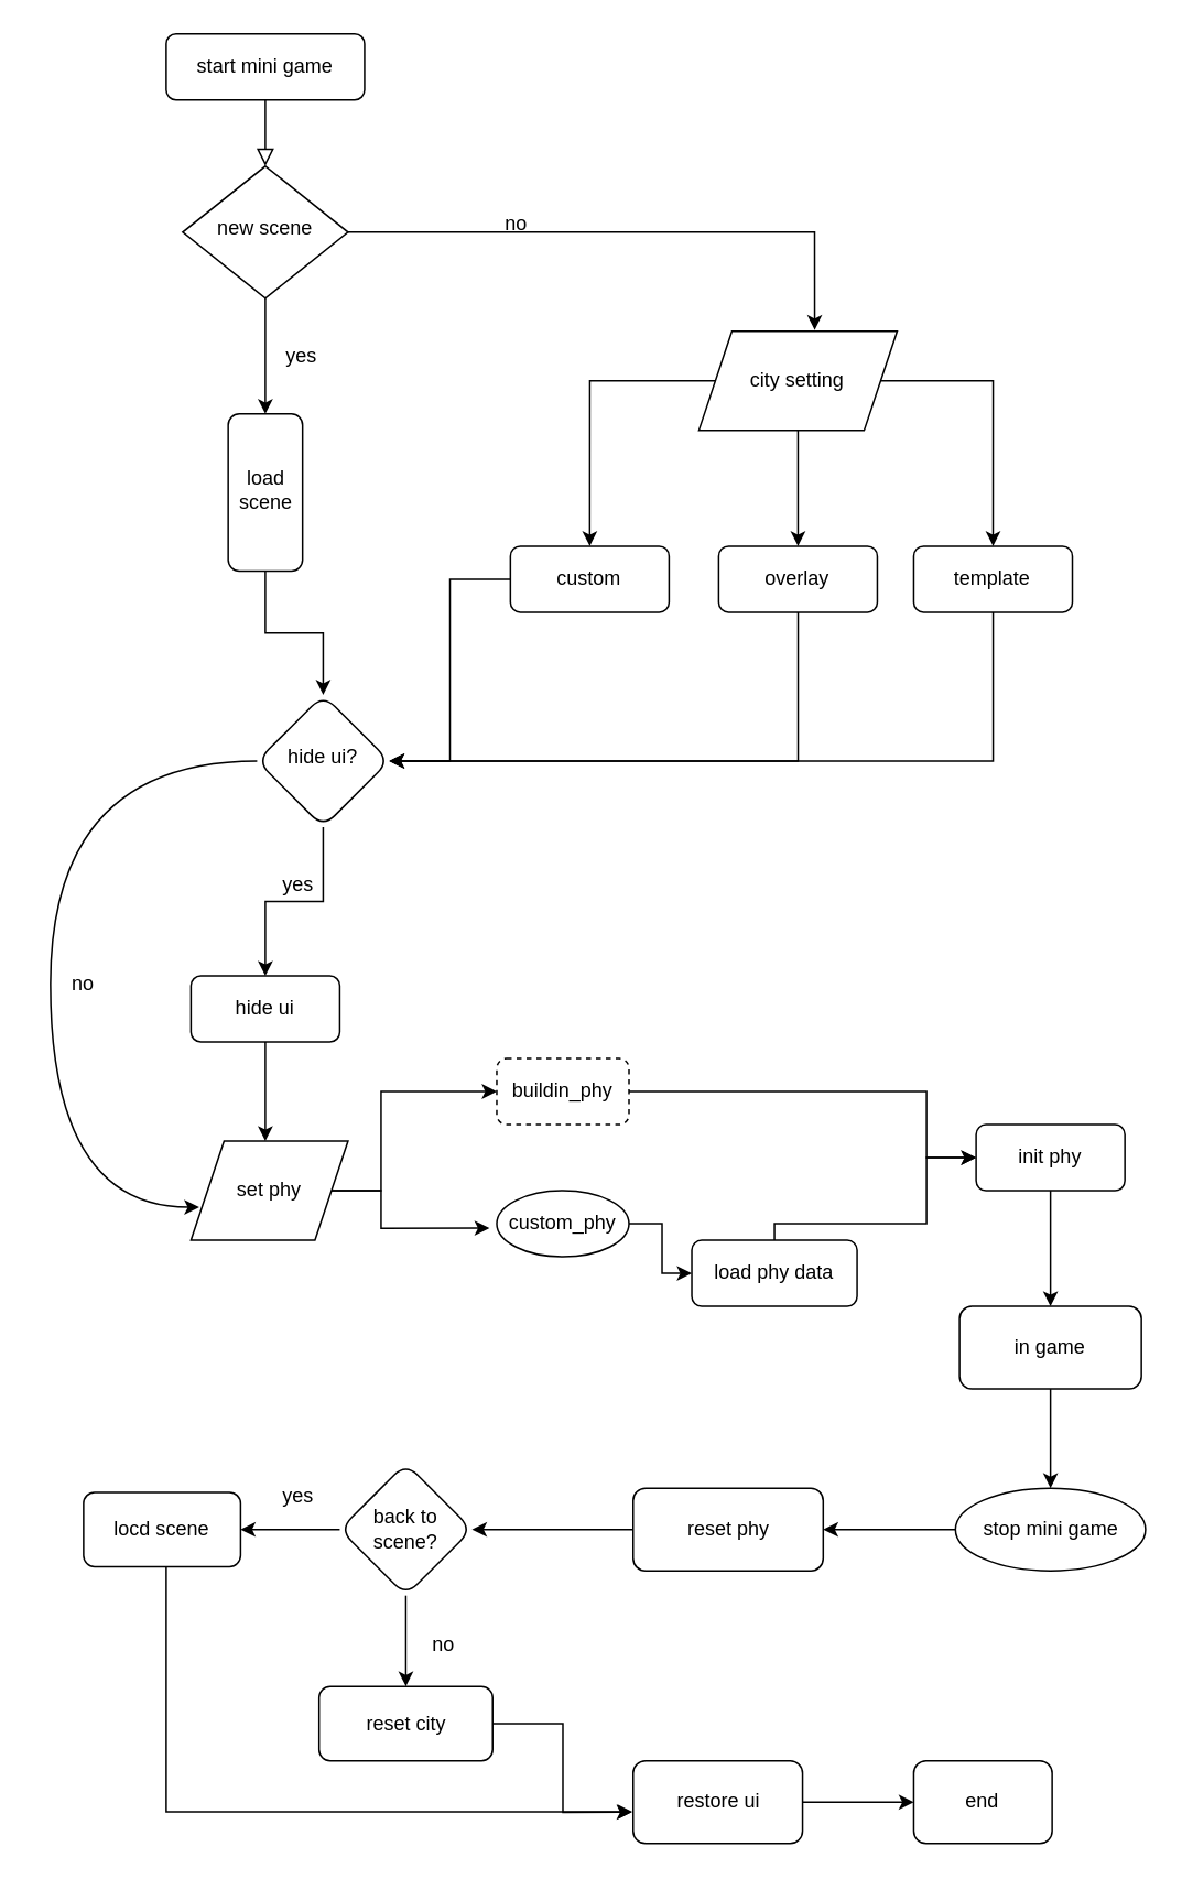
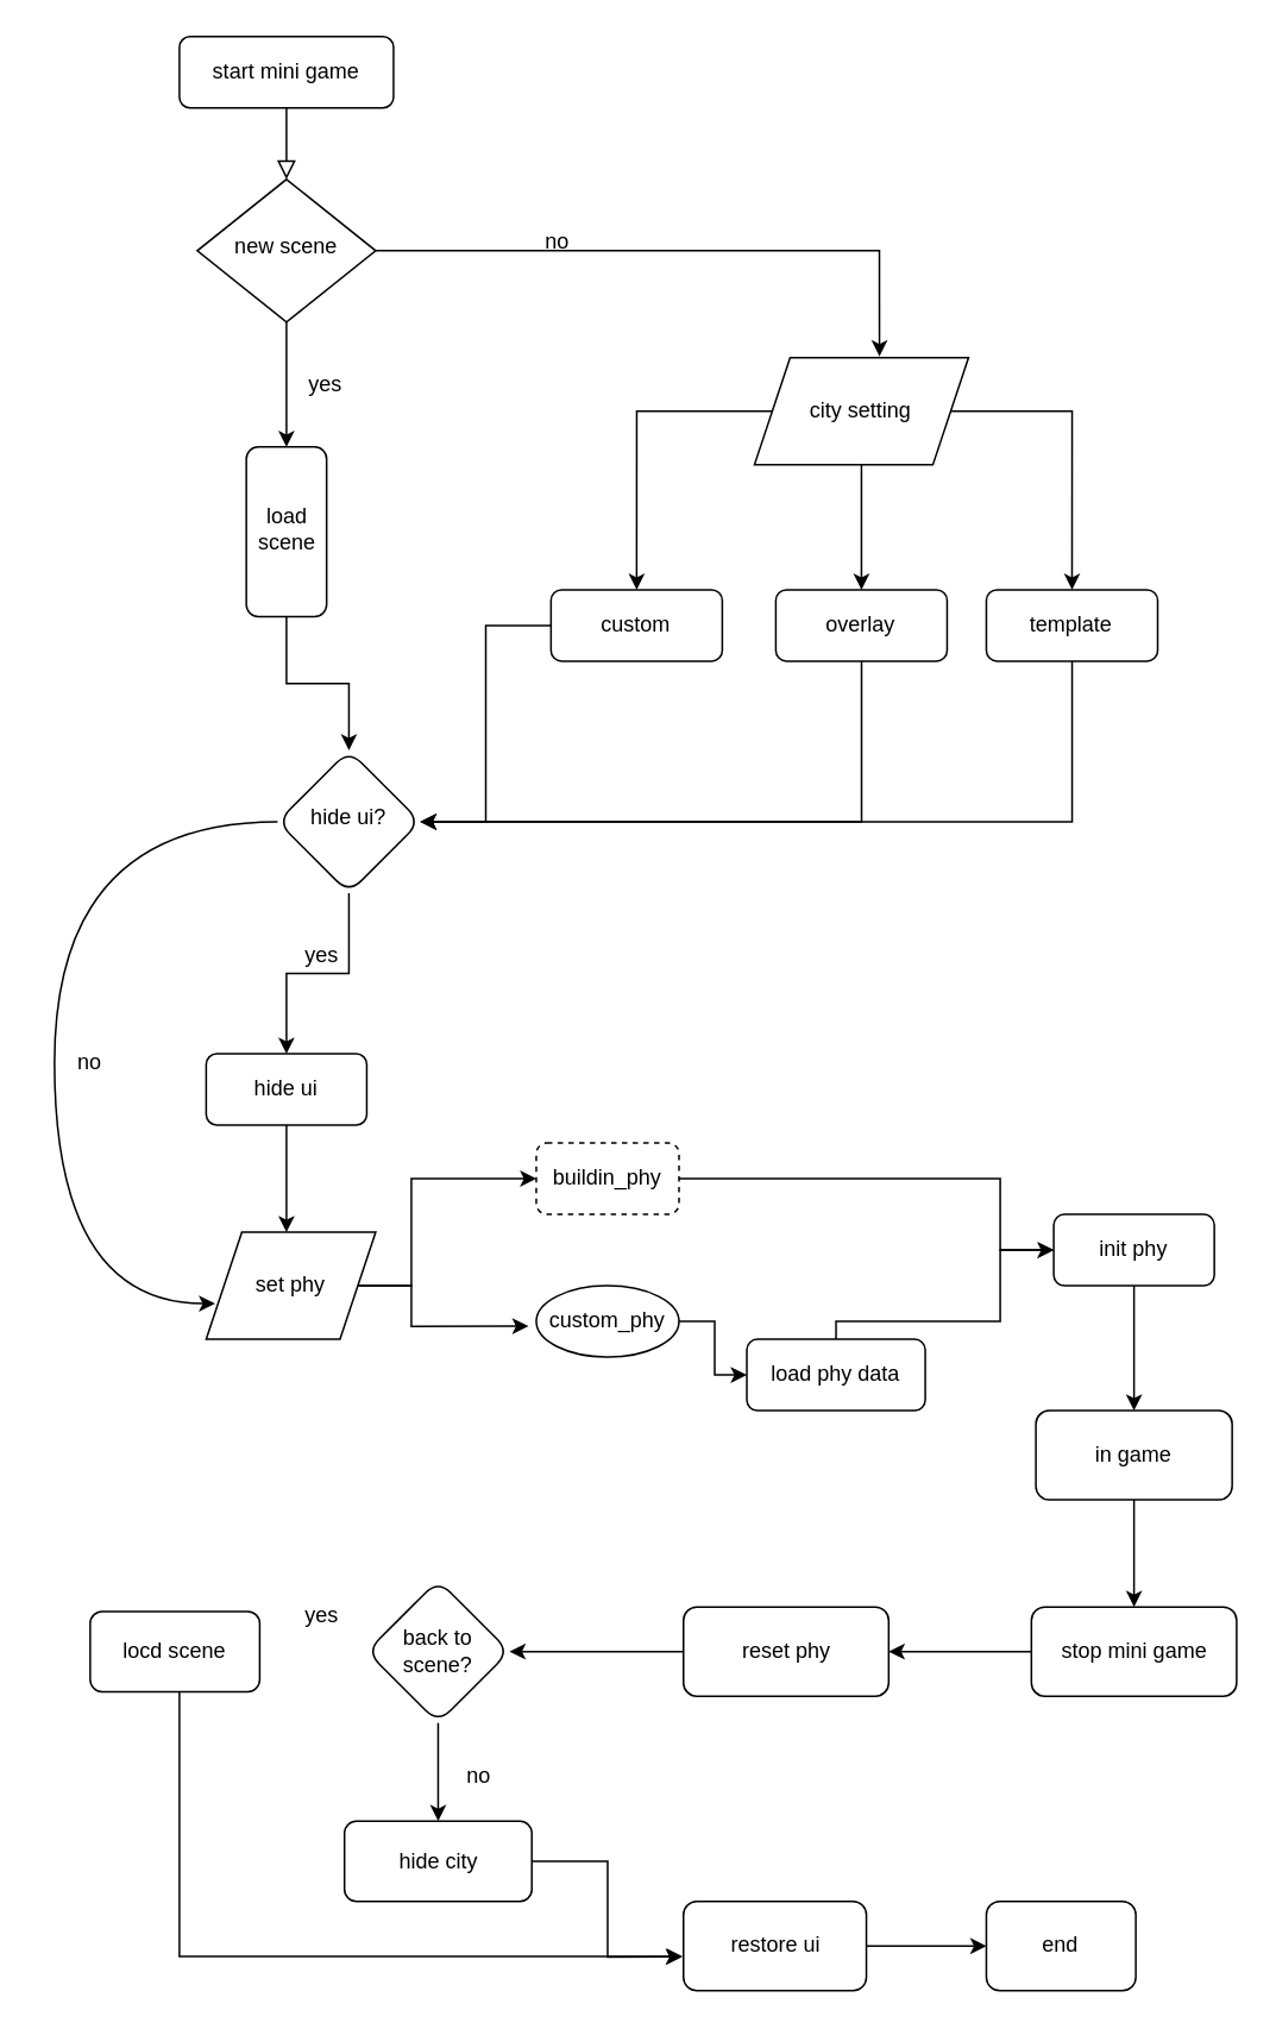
- <mxCell id="45" value="" style="edgeStyle=orthogonalEdgeStyle;rounded=0;orthogonalLoop=1;jettySize=auto;html=1;" edge="1" parent="1" source="47" target="48"><mxGeometry relative="1" as="geometry" /></mxCell>
- <mxCell id="42" value="stop mini game" style="ellipse;whiteSpace=wrap;html=1;" vertex="1" parent="1"><mxGeometry x="577.5" y="900" width="115" height="50" as="geometry" /></mxCell>
+ <mxCell id="42" value="stop mini game" style="whiteSpace=wrap;html=1;rounded=1;" vertex="1" parent="1"><mxGeometry x="577.5" y="900" width="115" height="50" as="geometry" /></mxCell>
- <mxCell id="49" value="reset city" style="whiteSpace=wrap;html=1;rounded=1;" vertex="1" parent="1"><mxGeometry x="192.5" y="1020" width="105" height="45" as="geometry" /></mxCell>
+ <mxCell id="49" value="hide city" style="whiteSpace=wrap;html=1;rounded=1;" vertex="1" parent="1"><mxGeometry x="192.5" y="1020" width="105" height="45" as="geometry" /></mxCell>
